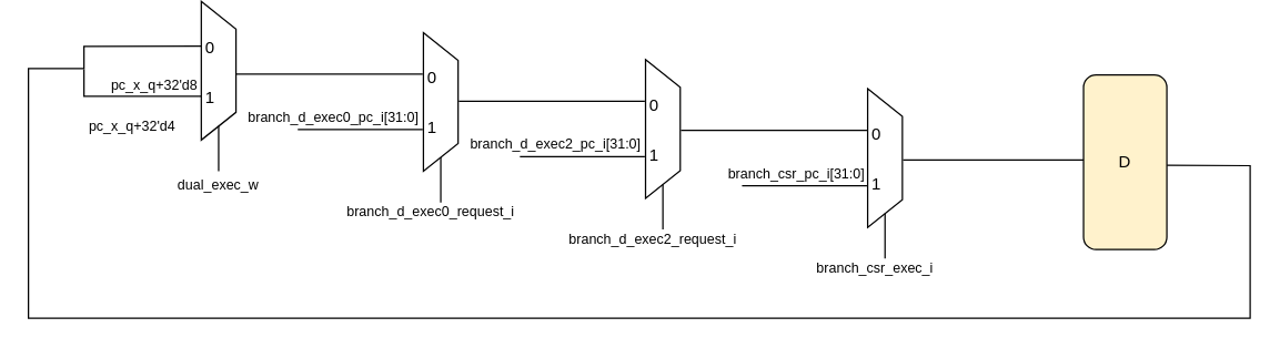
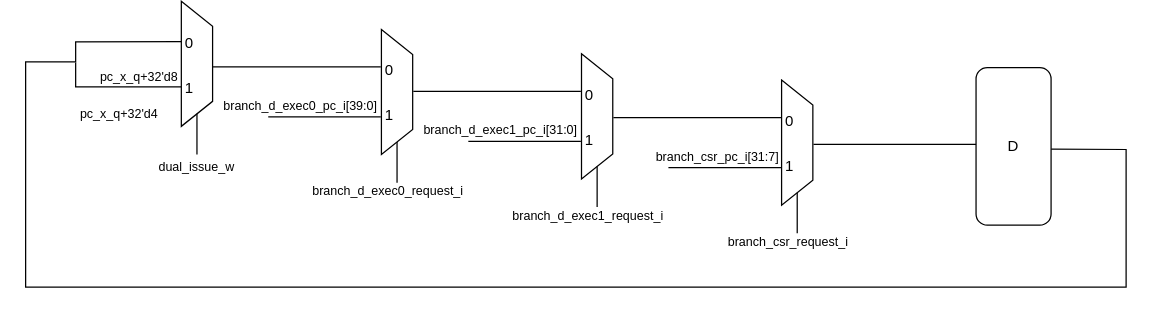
- <mxCell id="13" value="&lt;font style=&quot;font-size: 10px;&quot;&gt;branch_d_exec0_pc_i[31:0]&lt;/font&gt;" style="text;strokeColor=none;align=center;fillColor=none;html=1;verticalAlign=middle;whiteSpace=wrap;rounded=0;" vertex="1" parent="1"><mxGeometry x="179" y="68.5" width="122" height="20" as="geometry" /></mxCell>
+ <mxCell id="13" value="&lt;font style=&quot;font-size: 10px;&quot;&gt;branch_d_exec0_pc_i[39:0]&lt;/font&gt;" style="text;strokeColor=none;align=center;fillColor=none;html=1;verticalAlign=middle;whiteSpace=wrap;rounded=0;" vertex="1" parent="1"><mxGeometry x="179" y="68.5" width="122" height="20" as="geometry" /></mxCell>
- <mxCell id="20" value="&lt;font style=&quot;font-size: 10px;&quot;&gt;branch_d_exec2_pc_i[31:0]&lt;/font&gt;" style="text;strokeColor=none;align=center;fillColor=none;html=1;verticalAlign=middle;whiteSpace=wrap;rounded=0;" vertex="1" parent="1"><mxGeometry x="339" y="88" width="122" height="20" as="geometry" /></mxCell>
+ <mxCell id="20" value="&lt;font style=&quot;font-size: 10px;&quot;&gt;branch_d_exec1_pc_i[31:0]&lt;/font&gt;" style="text;strokeColor=none;align=center;fillColor=none;html=1;verticalAlign=middle;whiteSpace=wrap;rounded=0;" vertex="1" parent="1"><mxGeometry x="339" y="88" width="122" height="20" as="geometry" /></mxCell>
- <mxCell id="29" value="D" style="rounded=1;whiteSpace=wrap;html=1;fillColor=#fff2cc;" vertex="1" parent="1"><mxGeometry x="780" y="48.5" width="60" height="126" as="geometry" /></mxCell>
+ <mxCell id="29" value="D" style="rounded=1;whiteSpace=wrap;html=1;" vertex="1" parent="1"><mxGeometry x="780" y="48.5" width="60" height="126" as="geometry" /></mxCell>
- <mxCell id="27" value="&lt;font style=&quot;font-size: 10px;&quot;&gt;branch_csr_pc_i[31:0]&lt;/font&gt;" style="text;strokeColor=none;align=center;fillColor=none;html=1;verticalAlign=middle;whiteSpace=wrap;rounded=0;" vertex="1" parent="1"><mxGeometry x="526" y="110" width="95" height="20" as="geometry" /></mxCell>
+ <mxCell id="27" value="&lt;font style=&quot;font-size: 10px;&quot;&gt;branch_csr_pc_i[31:7]&lt;/font&gt;" style="text;strokeColor=none;align=center;fillColor=none;html=1;verticalAlign=middle;whiteSpace=wrap;rounded=0;" vertex="1" parent="1"><mxGeometry x="526" y="110" width="95" height="20" as="geometry" /></mxCell>
- <mxCell id="8" value="&lt;font style=&quot;font-size: 10px;&quot;&gt;dual_exec_w&lt;/font&gt;" style="text;strokeColor=none;align=center;fillColor=none;html=1;verticalAlign=middle;whiteSpace=wrap;rounded=0;" vertex="1" parent="1"><mxGeometry x="112" y="118" width="90" height="20" as="geometry" /></mxCell>
+ <mxCell id="8" value="&lt;font style=&quot;font-size: 10px;&quot;&gt;dual_issue_w&lt;/font&gt;" style="text;strokeColor=none;align=center;fillColor=none;html=1;verticalAlign=middle;whiteSpace=wrap;rounded=0;" vertex="1" parent="1"><mxGeometry x="112" y="118" width="90" height="20" as="geometry" /></mxCell>
- <mxCell id="21" value="&lt;font style=&quot;font-size: 10px;&quot;&gt;branch_d_exec2_request_i&lt;/font&gt;" style="text;strokeColor=none;align=center;fillColor=none;html=1;verticalAlign=middle;whiteSpace=wrap;rounded=0;" vertex="1" parent="1"><mxGeometry x="409" y="156.5" width="122" height="20" as="geometry" /></mxCell>
+ <mxCell id="21" value="&lt;font style=&quot;font-size: 10px;&quot;&gt;branch_d_exec1_request_i&lt;/font&gt;" style="text;strokeColor=none;align=center;fillColor=none;html=1;verticalAlign=middle;whiteSpace=wrap;rounded=0;" vertex="1" parent="1"><mxGeometry x="409" y="156.5" width="122" height="20" as="geometry" /></mxCell>
- <mxCell id="28" value="&lt;span style=&quot;font-size: 10px;&quot;&gt;branch_csr_exec_i&lt;/span&gt;" style="text;strokeColor=none;align=center;fillColor=none;html=1;verticalAlign=middle;whiteSpace=wrap;rounded=0;" vertex="1" parent="1"><mxGeometry x="569" y="177.5" width="122" height="20" as="geometry" /></mxCell>
+ <mxCell id="28" value="&lt;span style=&quot;font-size: 10px;&quot;&gt;branch_csr_request_i&lt;/span&gt;" style="text;strokeColor=none;align=center;fillColor=none;html=1;verticalAlign=middle;whiteSpace=wrap;rounded=0;" vertex="1" parent="1"><mxGeometry x="569" y="177.5" width="122" height="20" as="geometry" /></mxCell>
